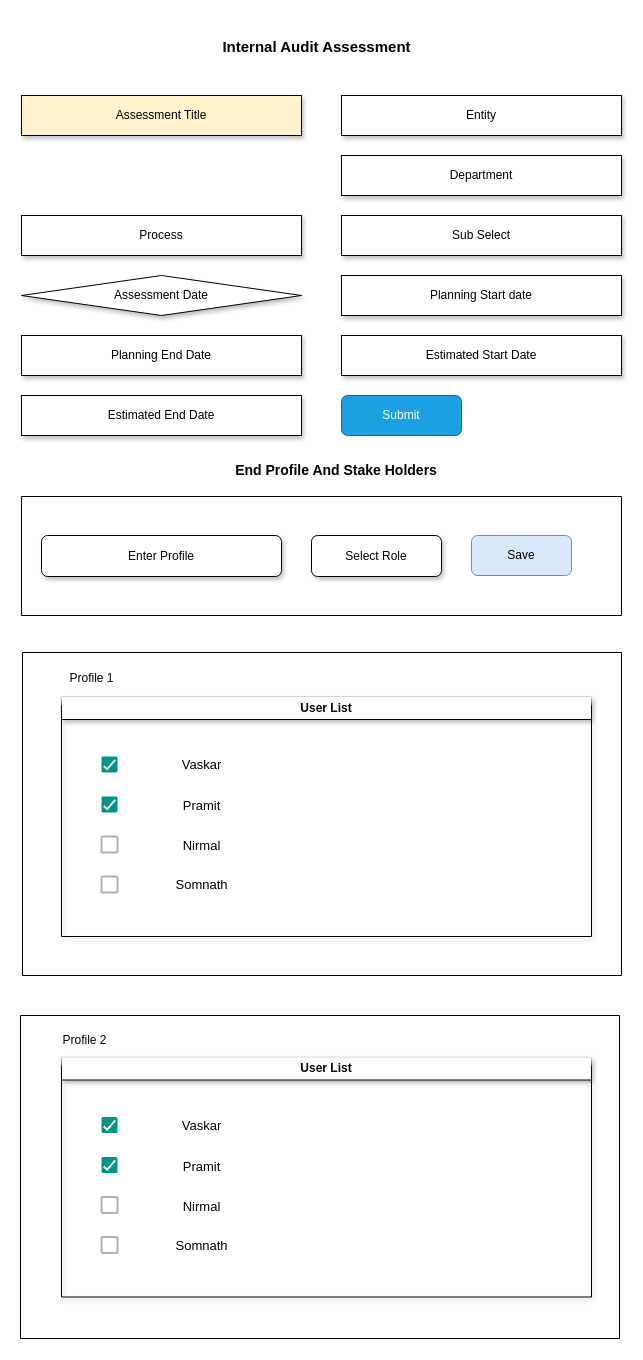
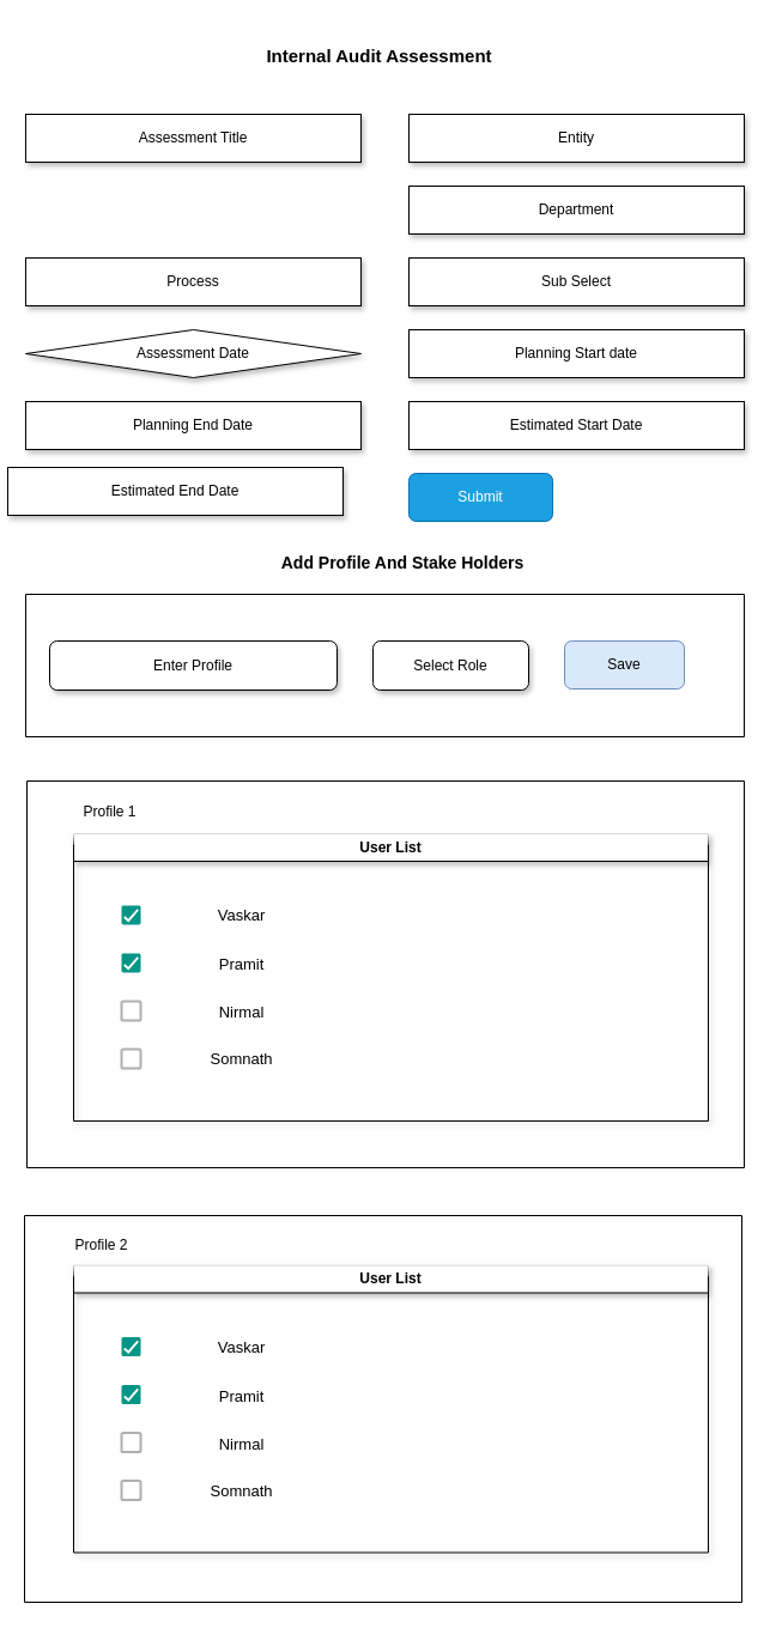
- <mxCell id="3" value="Assessment Title" style="rounded=0;whiteSpace=wrap;html=1;shadow=1;fillColor=#fff2cc;" parent="1" vertex="1"><mxGeometry x="21" y="95" width="280" height="40" as="geometry" /></mxCell>
+ <mxCell id="3" value="Assessment Title" style="rounded=0;whiteSpace=wrap;html=1;shadow=1;" parent="1" vertex="1"><mxGeometry x="21" y="95" width="280" height="40" as="geometry" /></mxCell>
- <mxCell id="13" value="Estimated End Date" style="rounded=0;whiteSpace=wrap;html=1;shadow=1;" parent="1" vertex="1"><mxGeometry x="21" y="395" width="280" height="40" as="geometry" /></mxCell>
+ <mxCell id="13" value="Estimated End Date" style="rounded=0;whiteSpace=wrap;html=1;shadow=1;" parent="1" vertex="1"><mxGeometry x="6" y="390" width="280" height="40" as="geometry" /></mxCell>
- <mxCell id="18" value="&lt;font style=&quot;font-size: 14px;&quot;&gt;&lt;b&gt;End Profile And Stake Holders&lt;/b&gt;&lt;/font&gt;" style="text;html=1;align=center;verticalAlign=middle;whiteSpace=wrap;rounded=0;" parent="1" vertex="1"><mxGeometry x="231" y="455" width="210" height="30" as="geometry" /></mxCell>
+ <mxCell id="18" value="&lt;font style=&quot;font-size: 14px;&quot;&gt;&lt;b&gt;Add Profile And Stake Holders&lt;/b&gt;&lt;/font&gt;" style="text;html=1;align=center;verticalAlign=middle;whiteSpace=wrap;rounded=0;" parent="1" vertex="1"><mxGeometry x="231" y="455" width="210" height="30" as="geometry" /></mxCell>
